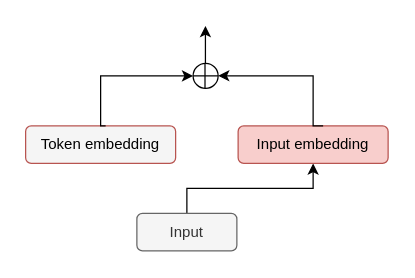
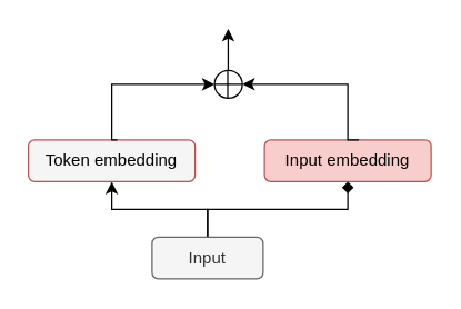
- <mxCell id="3" style="edgeStyle=orthogonalEdgeStyle;rounded=0;orthogonalLoop=1;jettySize=auto;html=1;exitX=0.5;exitY=0;exitDx=0;exitDy=0;entryX=0.5;entryY=1;entryDx=0;entryDy=0;" edge="1" parent="1" source="4" target="6"><mxGeometry relative="1" as="geometry" /></mxCell>
+ <mxCell id="3" style="edgeStyle=orthogonalEdgeStyle;rounded=0;orthogonalLoop=1;jettySize=auto;html=1;exitX=0.5;exitY=0;exitDx=0;exitDy=0;entryX=0.5;entryY=1;entryDx=0;entryDy=0;endArrow=diamond;" edge="1" parent="1" source="4" target="6"><mxGeometry relative="1" as="geometry" /></mxCell>
+ <mxCell id="2" style="edgeStyle=orthogonalEdgeStyle;rounded=0;orthogonalLoop=1;jettySize=auto;html=1;exitX=0.5;exitY=0;exitDx=0;exitDy=0;entryX=0.5;entryY=1;entryDx=0;entryDy=0;" edge="1" parent="1" source="4" target="5"><mxGeometry relative="1" as="geometry" /></mxCell>
